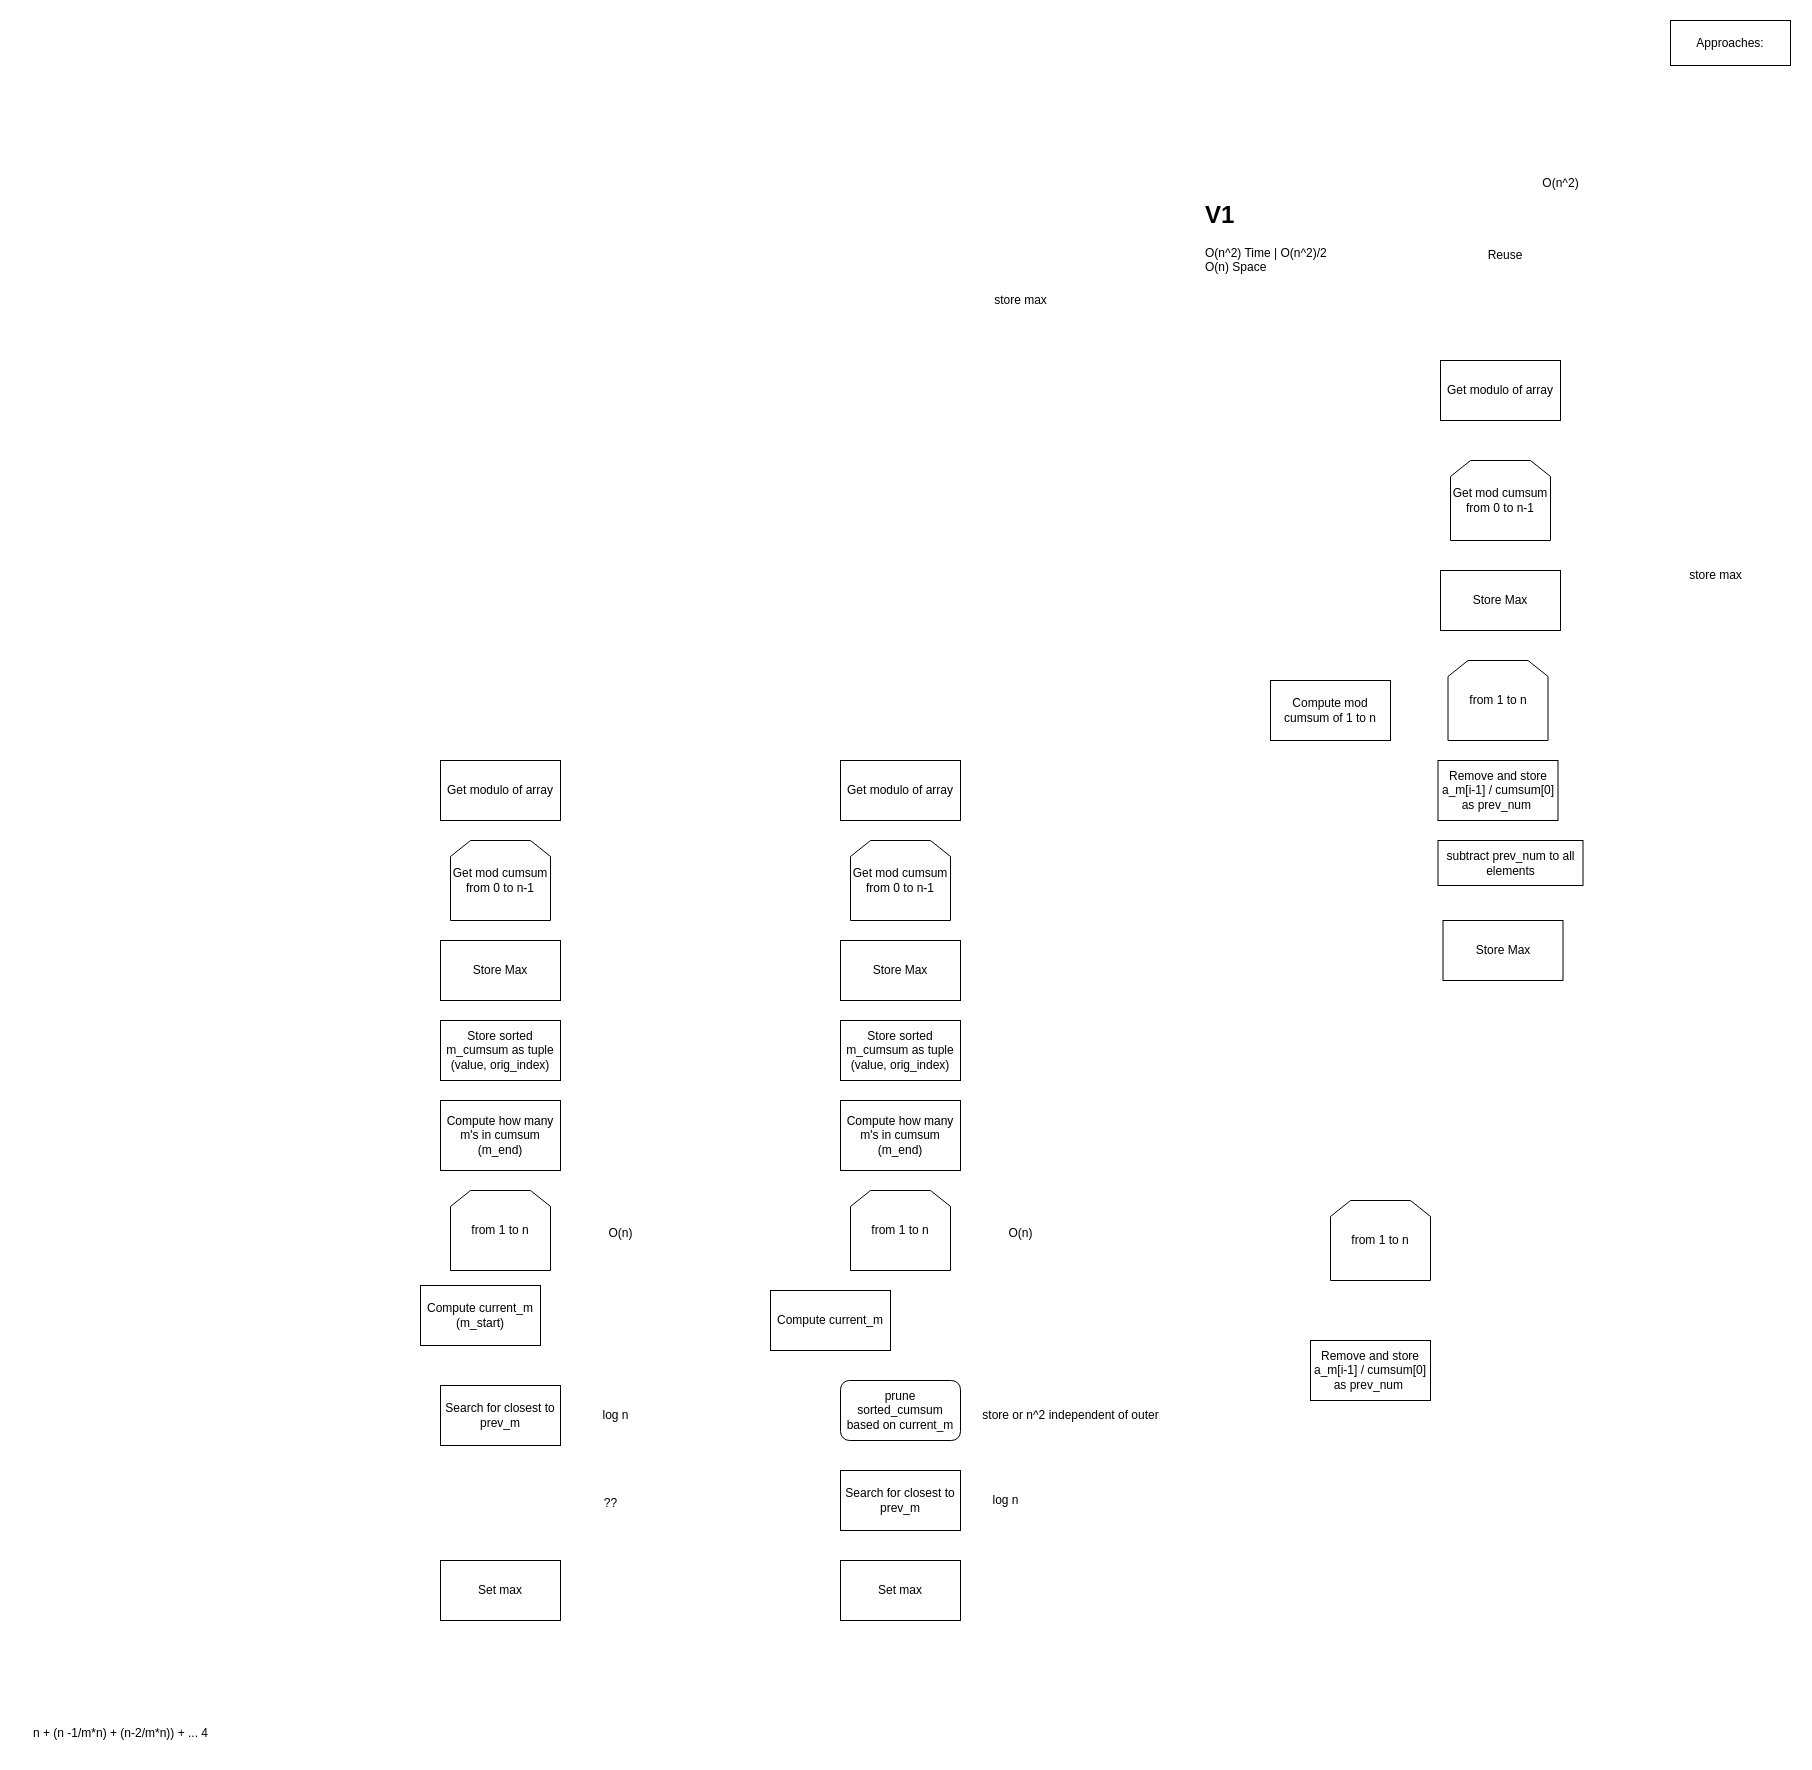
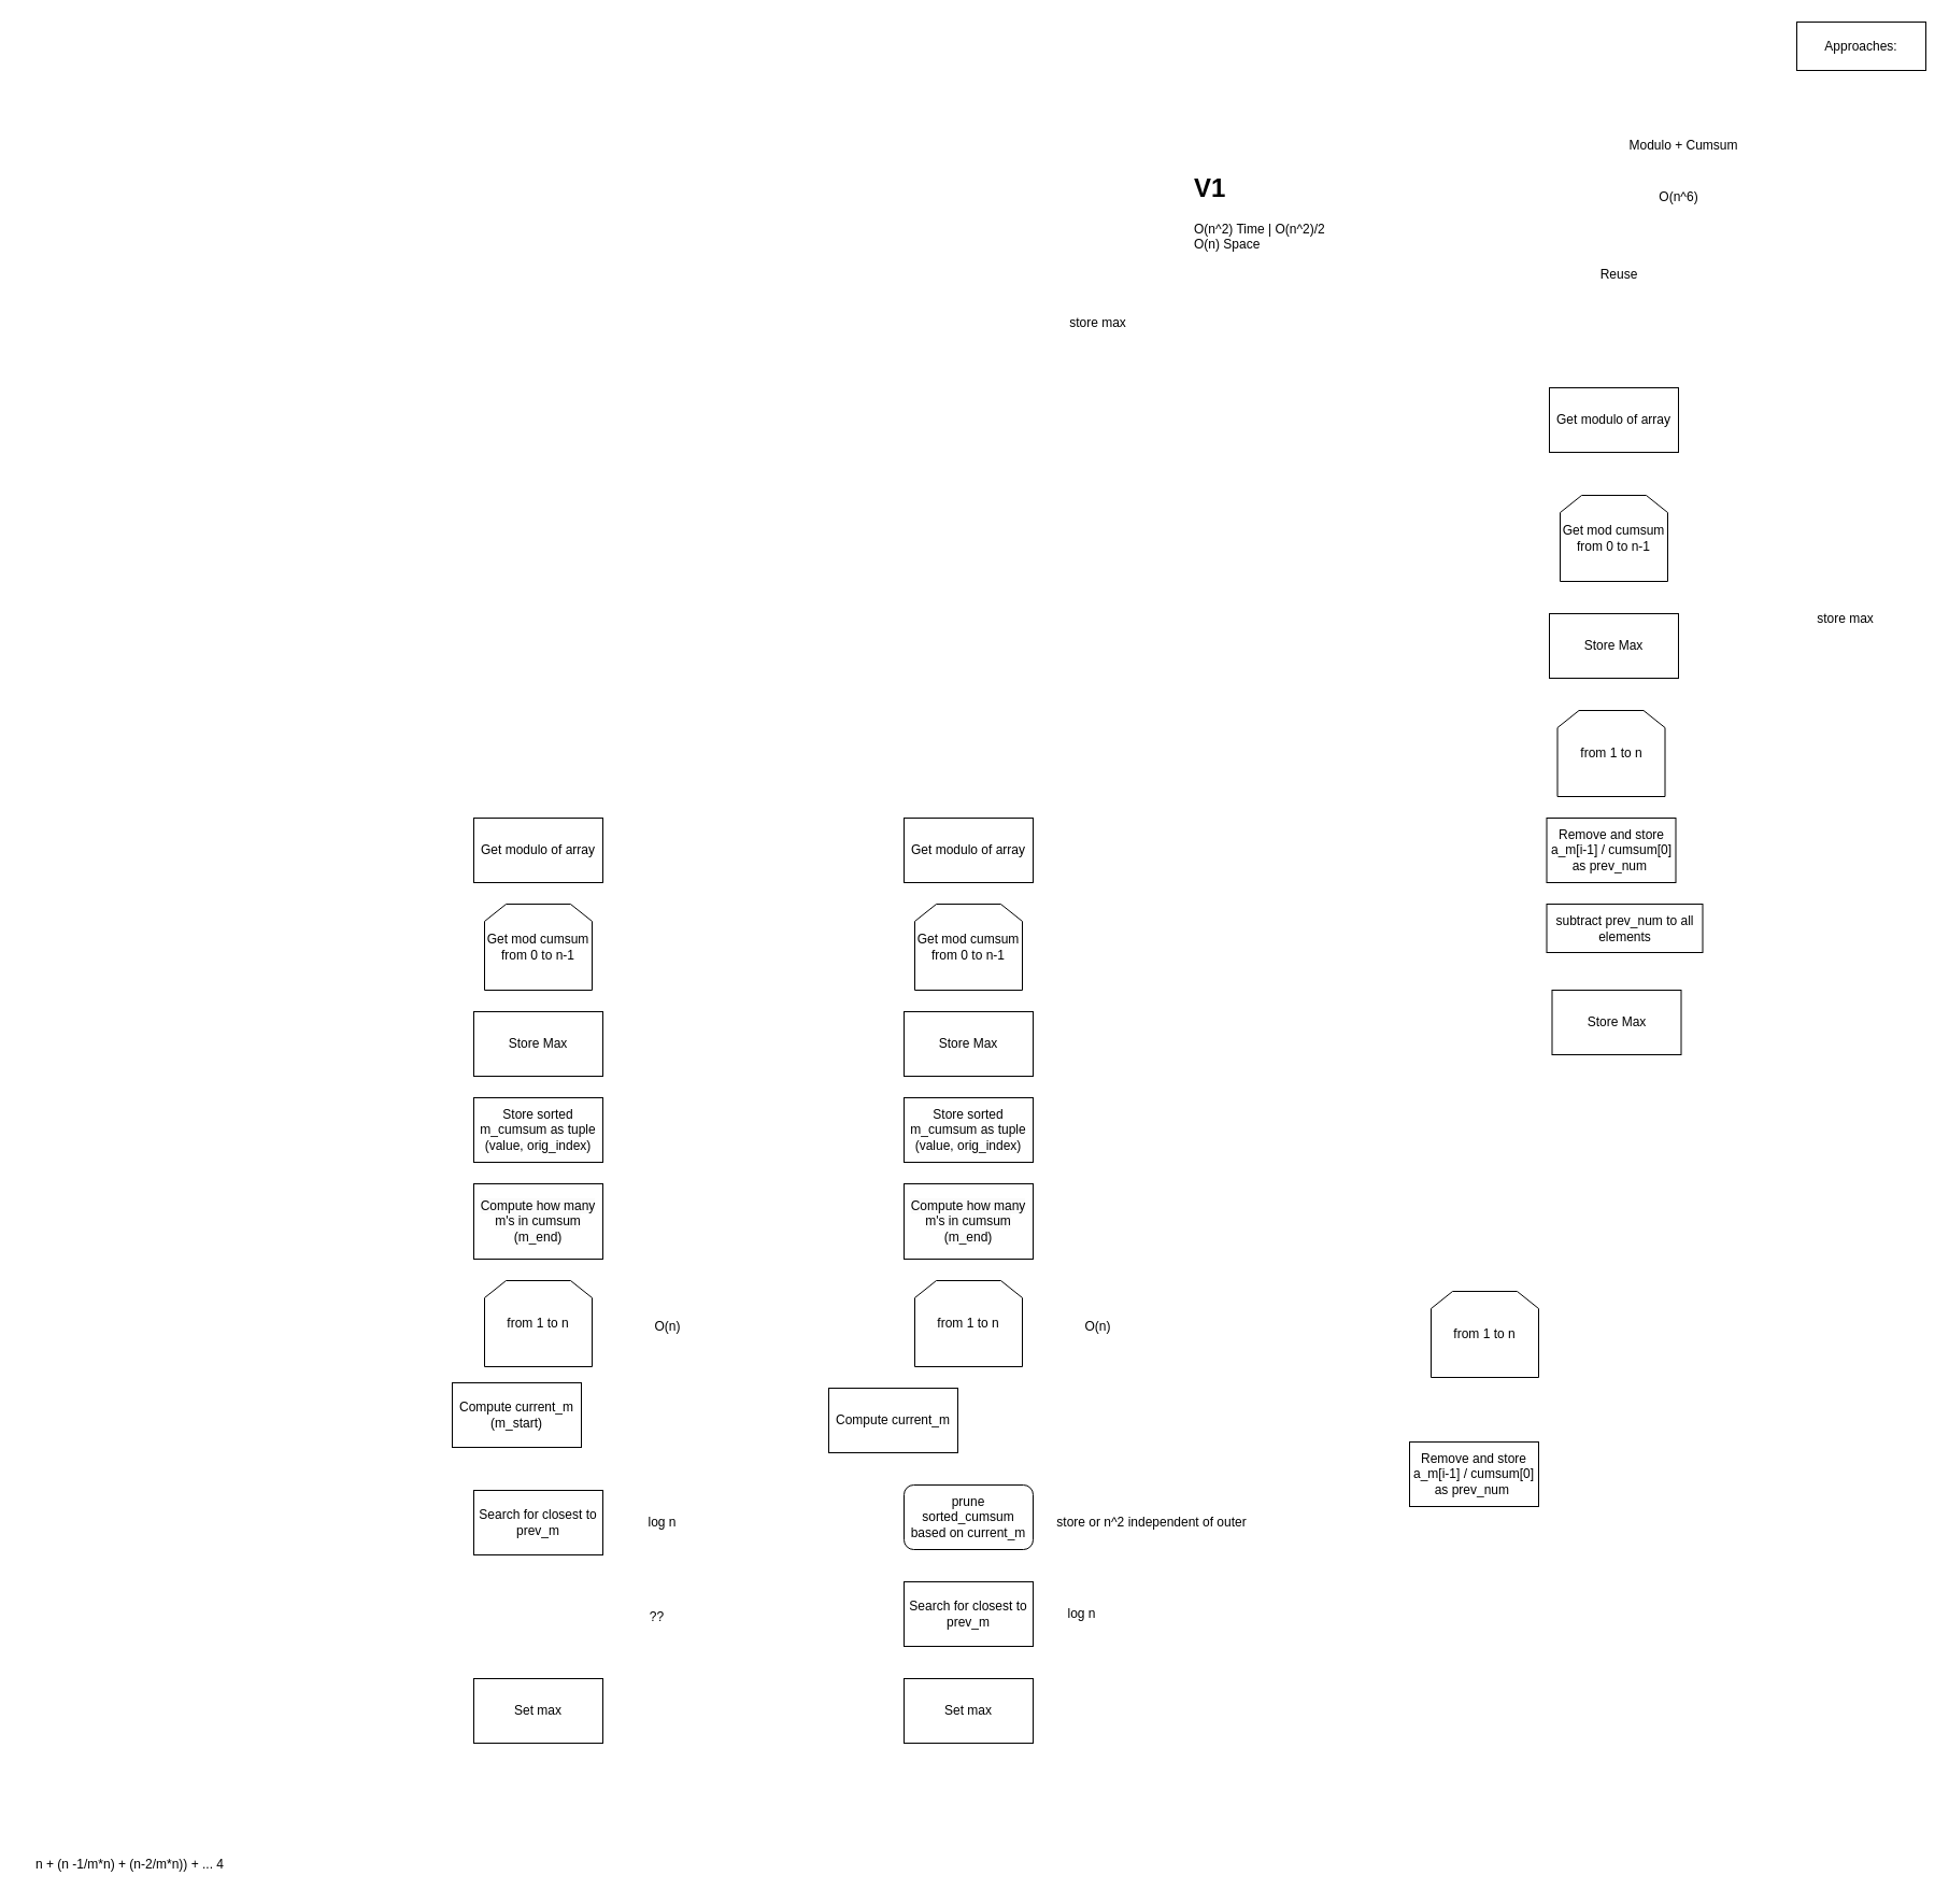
+ <mxCell id="3" value="Modulo + Cumsum" style="text;html=1;strokeColor=none;fillColor=none;align=center;verticalAlign=middle;whiteSpace=wrap;rounded=0;" parent="1" vertex="1"><mxGeometry x="1500" y="120" width="130" height="30" as="geometry" /></mxCell>
- <mxCell id="4" value="O(n^2)" style="text;html=1;align=center;verticalAlign=middle;resizable=0;points=[];autosize=1;strokeColor=none;fillColor=none;" parent="1" vertex="1"><mxGeometry x="1530" y="168" width="60" height="30" as="geometry" /></mxCell>
+ <mxCell id="4" value="O(n^6)" style="text;html=1;align=center;verticalAlign=middle;resizable=0;points=[];autosize=1;strokeColor=none;fillColor=none;" parent="1" vertex="1"><mxGeometry x="1530" y="168" width="60" height="30" as="geometry" /></mxCell>
- <mxCell id="13" value="&lt;h1&gt;V1&lt;/h1&gt;&lt;div&gt;O(n^2) Time | O(n^2)/2&amp;nbsp;&lt;/div&gt;&lt;div&gt;O(n) Space&lt;/div&gt;" style="text;html=1;strokeColor=none;fillColor=none;spacing=5;spacingTop=-20;whiteSpace=wrap;overflow=hidden;rounded=0;" parent="1" vertex="1"><mxGeometry x="1200" y="195" width="260" height="120" as="geometry" /></mxCell>
+ <mxCell id="13" value="&lt;h1&gt;V1&lt;/h1&gt;&lt;div&gt;O(n^2) Time | O(n^2)/2&amp;nbsp;&lt;/div&gt;&lt;div&gt;O(n) Space&lt;/div&gt;" style="text;html=1;strokeColor=none;fillColor=none;spacing=5;spacingTop=-20;whiteSpace=wrap;overflow=hidden;rounded=0;" parent="1" vertex="1"><mxGeometry x="1105" y="155" width="260" height="120" as="geometry" /></mxCell>
- <mxCell id="7" value="Compute mod cumsum of 1 to n" style="rounded=0;whiteSpace=wrap;html=1;" parent="1" vertex="1"><mxGeometry x="1270" y="680" width="120" height="60" as="geometry" /></mxCell>
